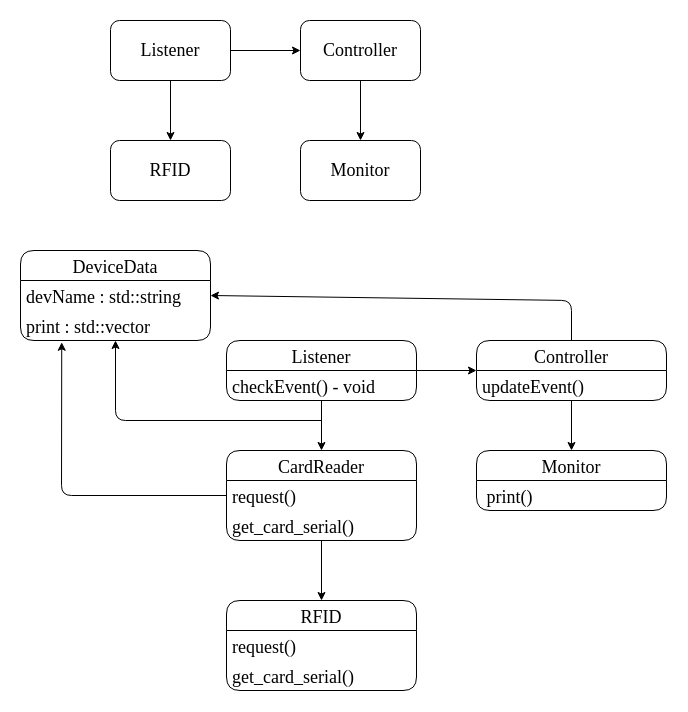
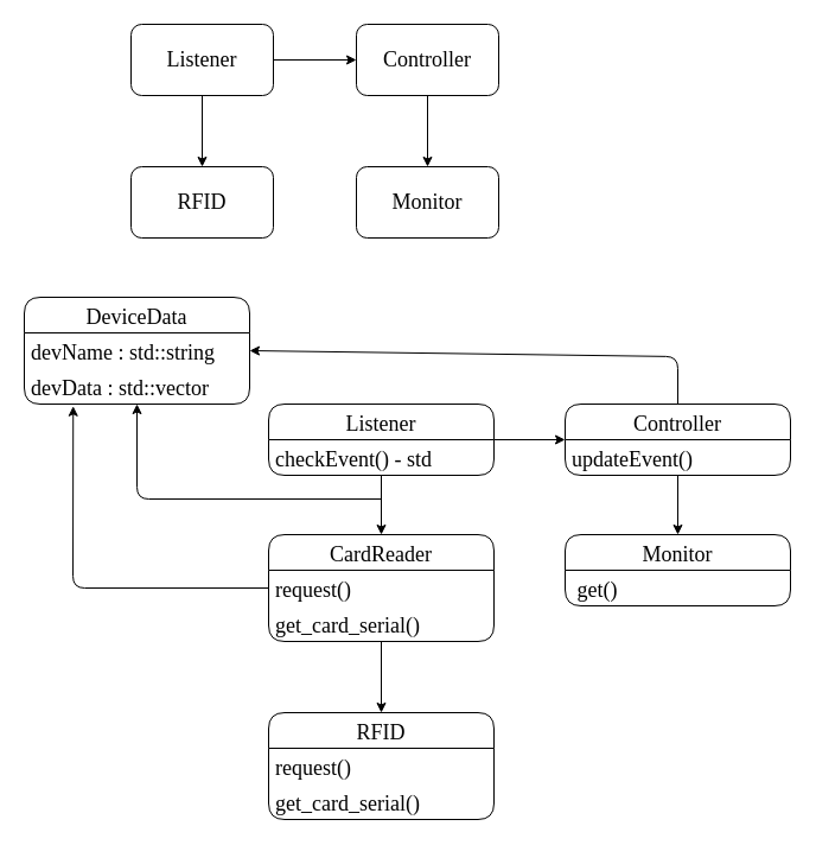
- <mxCell id="25" value="print : std::vector" style="text;strokeColor=none;fillColor=none;align=left;verticalAlign=middle;spacingLeft=4;spacingRight=4;overflow=hidden;points=[[0,0.5],[1,0.5]];portConstraint=eastwest;rotatable=0;fontFamily=Comic Sans MS;fontSize=18;rounded=1;" vertex="1" parent="23"><mxGeometry y="60" width="190" height="30" as="geometry" /></mxCell>
+ <mxCell id="25" value="devData : std::vector" style="text;strokeColor=none;fillColor=none;align=left;verticalAlign=middle;spacingLeft=4;spacingRight=4;overflow=hidden;points=[[0,0.5],[1,0.5]];portConstraint=eastwest;rotatable=0;fontFamily=Comic Sans MS;fontSize=18;rounded=1;" vertex="1" parent="23"><mxGeometry y="60" width="190" height="30" as="geometry" /></mxCell>
- <mxCell id="10" value="checkEvent() - void" style="text;strokeColor=none;fillColor=none;align=left;verticalAlign=middle;spacingLeft=4;spacingRight=4;overflow=hidden;points=[[0,0.5],[1,0.5]];portConstraint=eastwest;rotatable=0;fontFamily=Comic Sans MS;fontSize=18;rounded=1;" vertex="1" parent="9"><mxGeometry y="30" width="190" height="30" as="geometry" /></mxCell>
+ <mxCell id="10" value="checkEvent() - std" style="text;strokeColor=none;fillColor=none;align=left;verticalAlign=middle;spacingLeft=4;spacingRight=4;overflow=hidden;points=[[0,0.5],[1,0.5]];portConstraint=eastwest;rotatable=0;fontFamily=Comic Sans MS;fontSize=18;rounded=1;" vertex="1" parent="9"><mxGeometry y="30" width="190" height="30" as="geometry" /></mxCell>
- <mxCell id="15" value=" print()" style="text;strokeColor=none;fillColor=none;align=left;verticalAlign=middle;spacingLeft=4;spacingRight=4;overflow=hidden;points=[[0,0.5],[1,0.5]];portConstraint=eastwest;rotatable=0;fontFamily=Comic Sans MS;fontSize=18;rounded=1;" vertex="1" parent="14"><mxGeometry y="30" width="190" height="30" as="geometry" /></mxCell>
+ <mxCell id="15" value=" get()" style="text;strokeColor=none;fillColor=none;align=left;verticalAlign=middle;spacingLeft=4;spacingRight=4;overflow=hidden;points=[[0,0.5],[1,0.5]];portConstraint=eastwest;rotatable=0;fontFamily=Comic Sans MS;fontSize=18;rounded=1;" vertex="1" parent="14"><mxGeometry y="30" width="190" height="30" as="geometry" /></mxCell>
